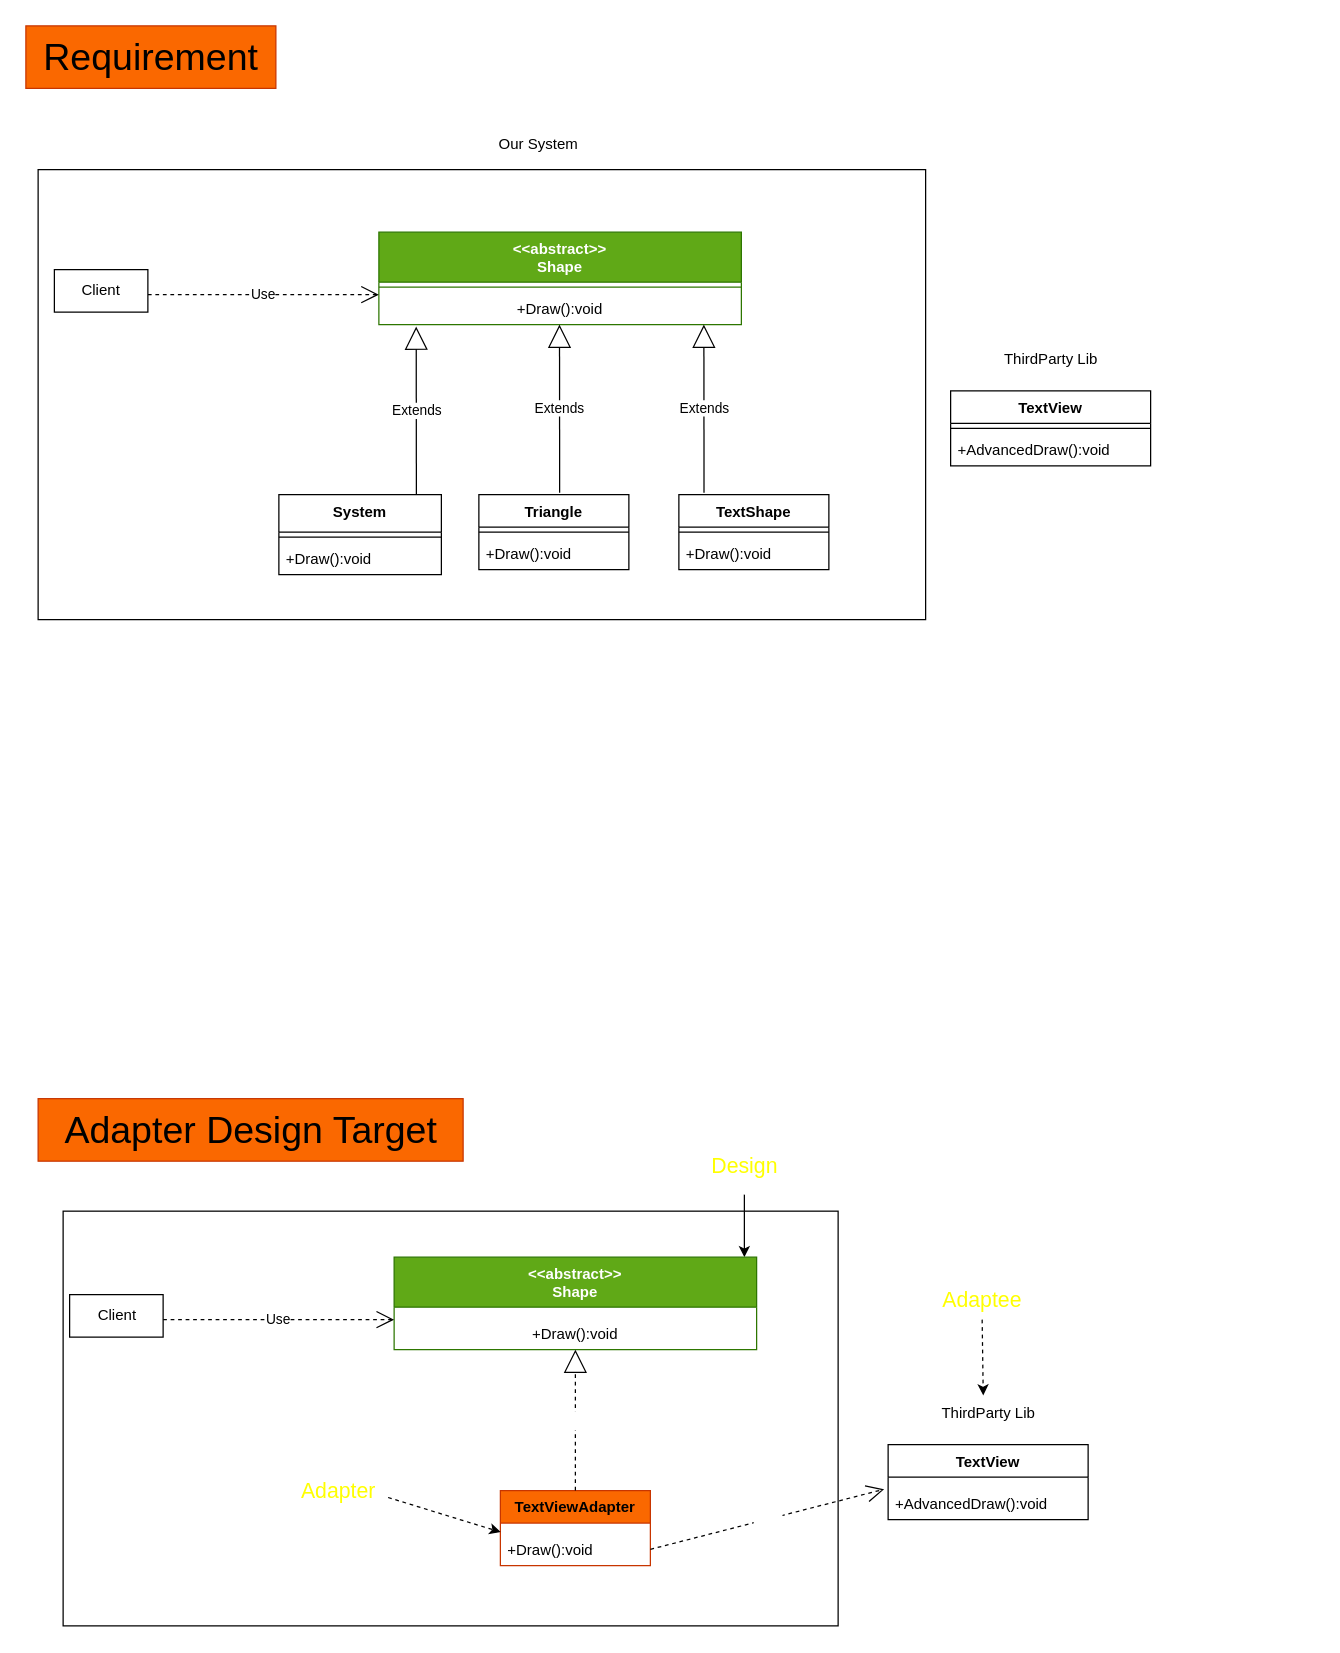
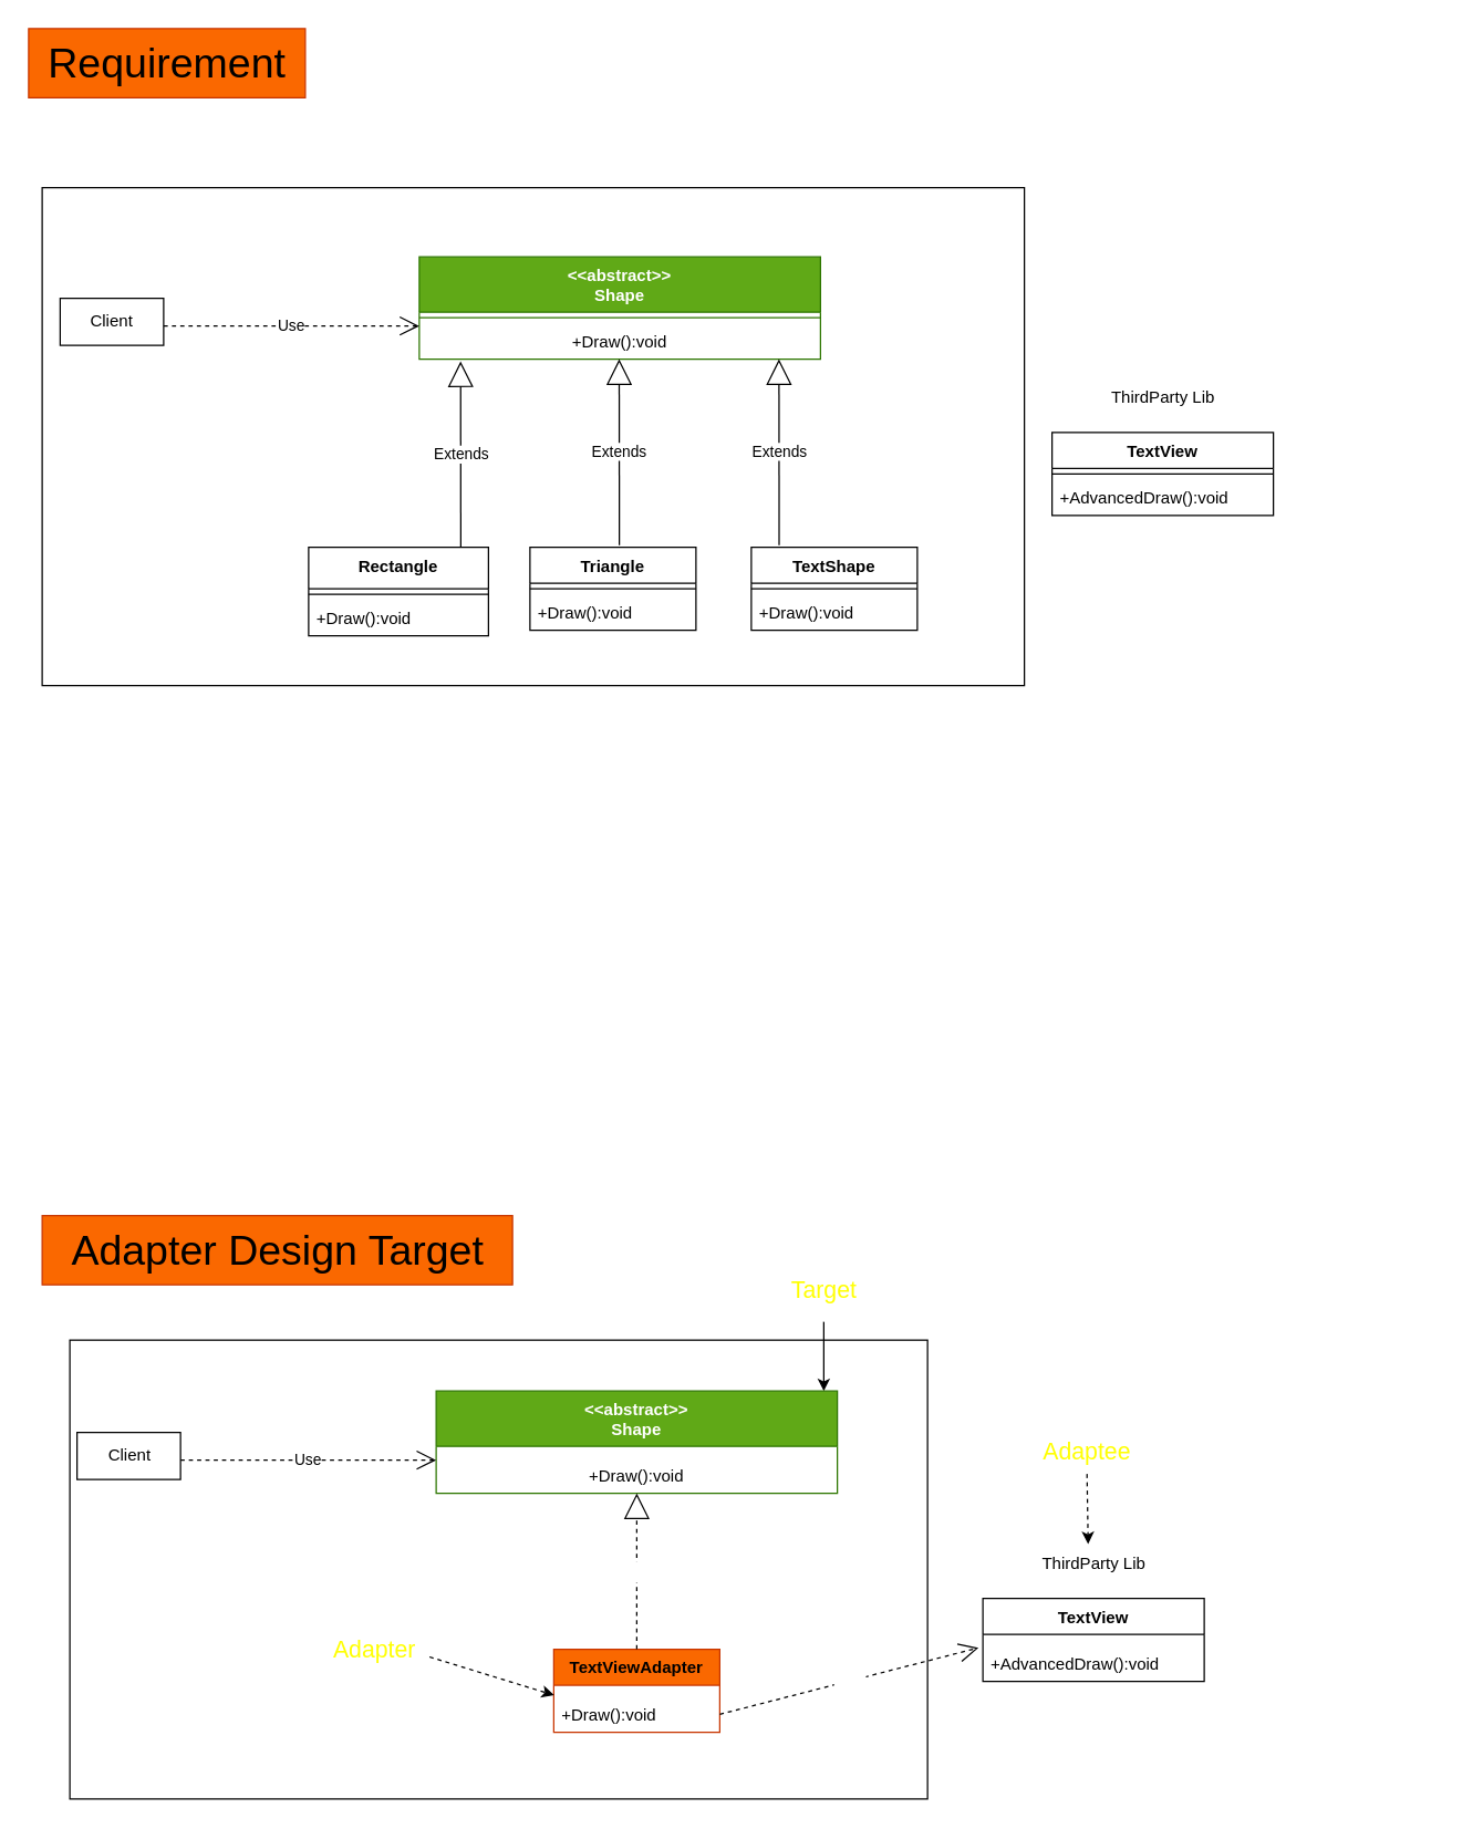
- <mxCell id="52" value="Our System" style="text;html=1;align=center;verticalAlign=middle;resizable=1;points=[];autosize=1;strokeColor=none;fillColor=none;movable=1;rotatable=1;deletable=1;editable=1;connectable=1;" vertex="1" parent="1"><mxGeometry x="385" y="100" width="90" height="30" as="geometry" /></mxCell>
- <mxCell id="8" value="System" style="swimlane;fontStyle=1;align=center;verticalAlign=top;childLayout=stackLayout;horizontal=1;startSize=30;horizontalStack=0;resizeParent=1;resizeParentMax=0;resizeLast=0;collapsible=1;marginBottom=0;movable=1;resizable=1;rotatable=1;deletable=1;editable=1;connectable=1;" parent="4" vertex="1"><mxGeometry x="104.8" y="210" width="130" height="64" as="geometry" /></mxCell>
+ <mxCell id="8" value="Rectangle" style="swimlane;fontStyle=1;align=center;verticalAlign=top;childLayout=stackLayout;horizontal=1;startSize=30;horizontalStack=0;resizeParent=1;resizeParentMax=0;resizeLast=0;collapsible=1;marginBottom=0;movable=1;resizable=1;rotatable=1;deletable=1;editable=1;connectable=1;" parent="4" vertex="1"><mxGeometry x="104.8" y="210" width="130" height="64" as="geometry" /></mxCell>
- <mxCell id="30" value="&lt;font color=&quot;#ffff00&quot; style=&quot;font-size: 17px;&quot;&gt;Design&lt;/font&gt;" style="text;html=1;align=center;verticalAlign=middle;resizable=1;points=[];autosize=1;strokeColor=none;fillColor=none;fontSize=36;fontColor=#FFFFFF;container=0;movable=1;rotatable=1;deletable=1;editable=1;connectable=1;" parent="27" vertex="1"><mxGeometry x="530" y="16.77" width="70" height="60" as="geometry" /></mxCell>
+ <mxCell id="30" value="&lt;font color=&quot;#ffff00&quot; style=&quot;font-size: 17px;&quot;&gt;Target&lt;/font&gt;" style="text;html=1;align=center;verticalAlign=middle;resizable=1;points=[];autosize=1;strokeColor=none;fillColor=none;fontSize=36;fontColor=#FFFFFF;container=0;movable=1;rotatable=1;deletable=1;editable=1;connectable=1;" parent="27" vertex="1"><mxGeometry x="530" y="16.77" width="70" height="60" as="geometry" /></mxCell>
- <mxCell id="44" value="Adaptee" style="text;html=1;align=center;verticalAlign=middle;resizable=1;points=[];autosize=1;strokeColor=none;fillColor=none;fontSize=17;fontColor=#FFFF00;container=0;movable=1;rotatable=1;deletable=1;editable=1;connectable=1;" parent="43" vertex="1"><mxGeometry x="30" width="90" height="30" as="geometry" /></mxCell>
+ <mxCell id="44" value="Adaptee" style="text;html=1;align=center;verticalAlign=middle;resizable=1;points=[];autosize=1;strokeColor=none;fillColor=none;fontSize=17;fontColor=#FFFF00;container=0;movable=1;rotatable=1;deletable=1;editable=1;connectable=1;" parent="43" vertex="1"><mxGeometry x="30" y="10" width="90" height="30" as="geometry" /></mxCell>
